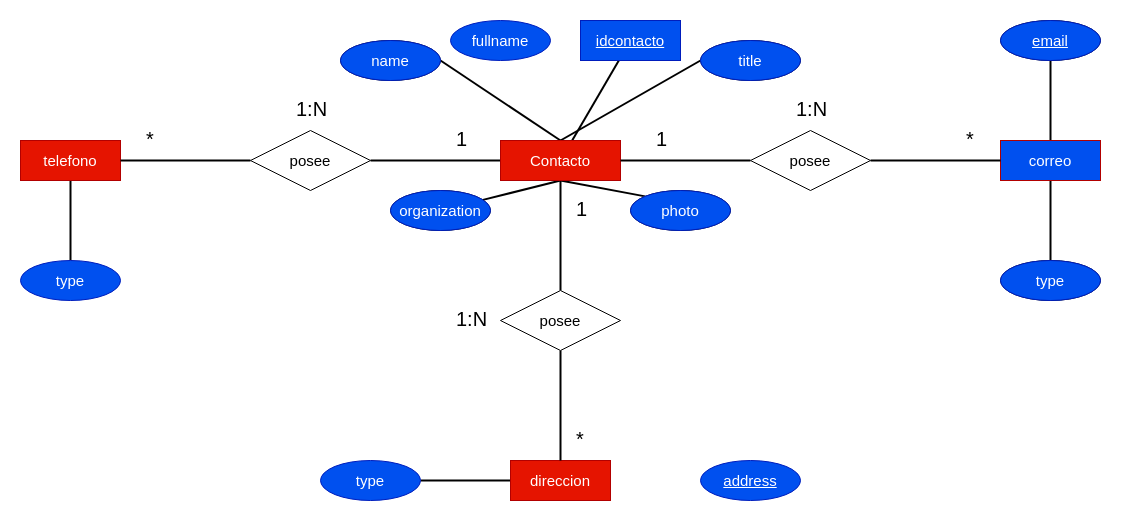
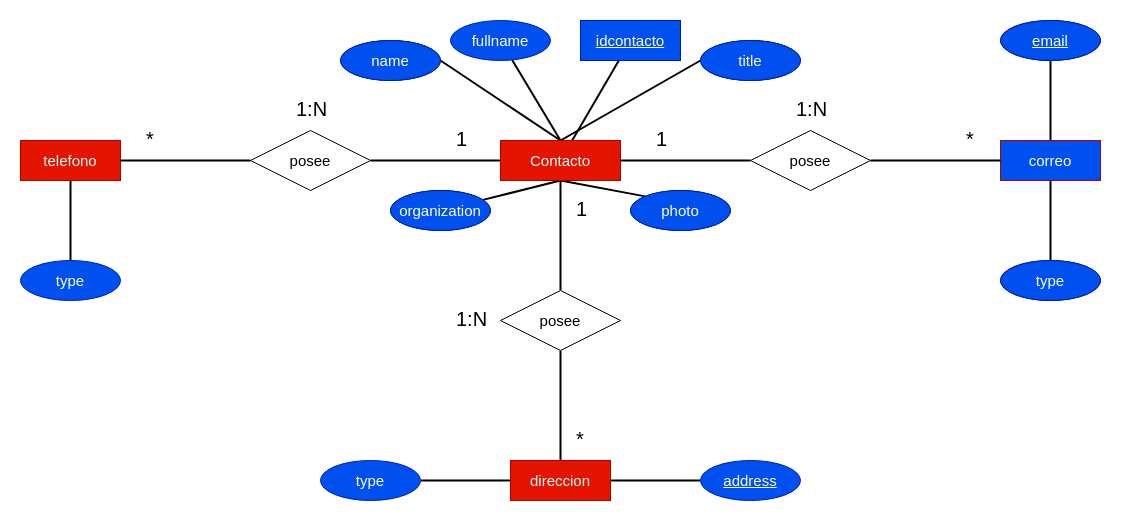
+ <mxCell id="3" style="edgeStyle=none;rounded=0;orthogonalLoop=1;jettySize=auto;html=1;exitX=0.5;exitY=0;exitDx=0;exitDy=0;endArrow=none;endFill=0;strokeColor=#000000;strokeWidth=2;fontSize=15;" parent="1" source="10" target="25" edge="1"><mxGeometry relative="1" as="geometry" /></mxCell>
+ <mxCell id="13" style="edgeStyle=none;rounded=0;orthogonalLoop=1;jettySize=auto;html=1;exitX=1;exitY=0.5;exitDx=0;exitDy=0;entryX=0;entryY=0.5;entryDx=0;entryDy=0;endArrow=none;endFill=0;strokeColor=#000000;strokeWidth=2;fontSize=15;" parent="1" source="15" target="20" edge="1"><mxGeometry relative="1" as="geometry" /></mxCell>
